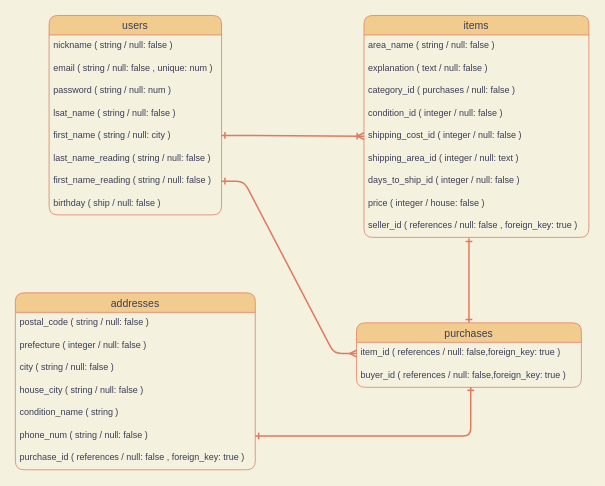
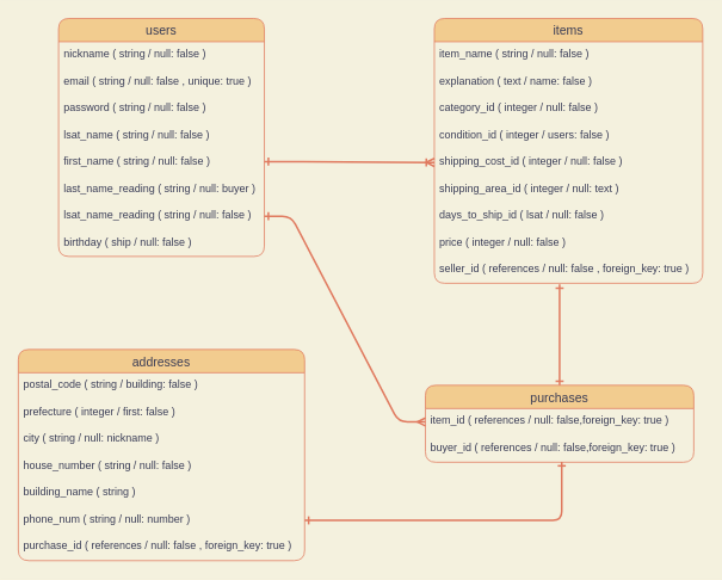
- <mxCell id="12" value="area_name ( string / null: false )" style="text;strokeColor=none;fillColor=none;spacingLeft=4;spacingRight=4;overflow=hidden;rotatable=0;points=[[0,0.5],[1,0.5]];portConstraint=eastwest;fontSize=12;rounded=1;fontColor=#393C56;" vertex="1" parent="11"><mxGeometry y="26" width="300" height="30" as="geometry" /></mxCell>
+ <mxCell id="12" value="item_name ( string / null: false )" style="text;strokeColor=none;fillColor=none;spacingLeft=4;spacingRight=4;overflow=hidden;rotatable=0;points=[[0,0.5],[1,0.5]];portConstraint=eastwest;fontSize=12;rounded=1;fontColor=#393C56;" vertex="1" parent="11"><mxGeometry y="26" width="300" height="30" as="geometry" /></mxCell>
- <mxCell id="4" value="email ( string / null: false , unique: num )" style="text;strokeColor=none;fillColor=none;spacingLeft=4;spacingRight=4;overflow=hidden;rotatable=0;points=[[0,0.5],[1,0.5]];portConstraint=eastwest;fontSize=12;rounded=1;fontColor=#393C56;" vertex="1" parent="2"><mxGeometry y="56" width="230" height="30" as="geometry" /></mxCell>
+ <mxCell id="4" value="email ( string / null: false , unique: true )" style="text;strokeColor=none;fillColor=none;spacingLeft=4;spacingRight=4;overflow=hidden;rotatable=0;points=[[0,0.5],[1,0.5]];portConstraint=eastwest;fontSize=12;rounded=1;fontColor=#393C56;" vertex="1" parent="2"><mxGeometry y="56" width="230" height="30" as="geometry" /></mxCell>
- <mxCell id="13" value="explanation ( text / null: false )" style="text;strokeColor=none;fillColor=none;spacingLeft=4;spacingRight=4;overflow=hidden;rotatable=0;points=[[0,0.5],[1,0.5]];portConstraint=eastwest;fontSize=12;rounded=1;fontColor=#393C56;" vertex="1" parent="11"><mxGeometry y="56" width="300" height="30" as="geometry" /></mxCell>
+ <mxCell id="13" value="explanation ( text / name: false )" style="text;strokeColor=none;fillColor=none;spacingLeft=4;spacingRight=4;overflow=hidden;rotatable=0;points=[[0,0.5],[1,0.5]];portConstraint=eastwest;fontSize=12;rounded=1;fontColor=#393C56;" vertex="1" parent="11"><mxGeometry y="56" width="300" height="30" as="geometry" /></mxCell>
- <mxCell id="5" value="password ( string / null: num )" style="text;strokeColor=none;fillColor=none;spacingLeft=4;spacingRight=4;overflow=hidden;rotatable=0;points=[[0,0.5],[1,0.5]];portConstraint=eastwest;fontSize=12;rounded=1;fontColor=#393C56;" vertex="1" parent="2"><mxGeometry y="86" width="230" height="30" as="geometry" /></mxCell>
+ <mxCell id="5" value="password ( string / null: false )" style="text;strokeColor=none;fillColor=none;spacingLeft=4;spacingRight=4;overflow=hidden;rotatable=0;points=[[0,0.5],[1,0.5]];portConstraint=eastwest;fontSize=12;rounded=1;fontColor=#393C56;" vertex="1" parent="2"><mxGeometry y="86" width="230" height="30" as="geometry" /></mxCell>
- <mxCell id="14" value="category_id ( purchases / null: false )" style="text;strokeColor=none;fillColor=none;spacingLeft=4;spacingRight=4;overflow=hidden;rotatable=0;points=[[0,0.5],[1,0.5]];portConstraint=eastwest;fontSize=12;rounded=1;fontColor=#393C56;" vertex="1" parent="11"><mxGeometry y="86" width="300" height="30" as="geometry" /></mxCell>
+ <mxCell id="14" value="category_id ( integer / null: false )" style="text;strokeColor=none;fillColor=none;spacingLeft=4;spacingRight=4;overflow=hidden;rotatable=0;points=[[0,0.5],[1,0.5]];portConstraint=eastwest;fontSize=12;rounded=1;fontColor=#393C56;" vertex="1" parent="11"><mxGeometry y="86" width="300" height="30" as="geometry" /></mxCell>
- <mxCell id="15" value="condition_id ( integer / null: false )" style="text;strokeColor=none;fillColor=none;spacingLeft=4;spacingRight=4;overflow=hidden;rotatable=0;points=[[0,0.5],[1,0.5]];portConstraint=eastwest;fontSize=12;rounded=1;fontColor=#393C56;" vertex="1" parent="11"><mxGeometry y="116" width="300" height="30" as="geometry" /></mxCell>
+ <mxCell id="15" value="condition_id ( integer / users: false )" style="text;strokeColor=none;fillColor=none;spacingLeft=4;spacingRight=4;overflow=hidden;rotatable=0;points=[[0,0.5],[1,0.5]];portConstraint=eastwest;fontSize=12;rounded=1;fontColor=#393C56;" vertex="1" parent="11"><mxGeometry y="116" width="300" height="30" as="geometry" /></mxCell>
- <mxCell id="7" value="first_name ( string / null: city )" style="text;strokeColor=none;fillColor=none;spacingLeft=4;spacingRight=4;overflow=hidden;rotatable=0;points=[[0,0.5],[1,0.5]];portConstraint=eastwest;fontSize=12;rounded=1;fontColor=#393C56;" vertex="1" parent="2"><mxGeometry y="146" width="230" height="30" as="geometry" /></mxCell>
+ <mxCell id="7" value="first_name ( string / null: false )" style="text;strokeColor=none;fillColor=none;spacingLeft=4;spacingRight=4;overflow=hidden;rotatable=0;points=[[0,0.5],[1,0.5]];portConstraint=eastwest;fontSize=12;rounded=1;fontColor=#393C56;" vertex="1" parent="2"><mxGeometry y="146" width="230" height="30" as="geometry" /></mxCell>
- <mxCell id="8" value="last_name_reading ( string / null: false )" style="text;strokeColor=none;fillColor=none;spacingLeft=4;spacingRight=4;overflow=hidden;rotatable=0;points=[[0,0.5],[1,0.5]];portConstraint=eastwest;fontSize=12;rounded=1;fontColor=#393C56;" vertex="1" parent="2"><mxGeometry y="176" width="230" height="30" as="geometry" /></mxCell>
+ <mxCell id="8" value="last_name_reading ( string / null: buyer )" style="text;strokeColor=none;fillColor=none;spacingLeft=4;spacingRight=4;overflow=hidden;rotatable=0;points=[[0,0.5],[1,0.5]];portConstraint=eastwest;fontSize=12;rounded=1;fontColor=#393C56;" vertex="1" parent="2"><mxGeometry y="176" width="230" height="30" as="geometry" /></mxCell>
- <mxCell id="9" value="first_name_reading ( string / null: false )" style="text;strokeColor=none;fillColor=none;spacingLeft=4;spacingRight=4;overflow=hidden;rotatable=0;points=[[0,0.5],[1,0.5]];portConstraint=eastwest;fontSize=12;rounded=1;fontColor=#393C56;" vertex="1" parent="2"><mxGeometry y="206" width="230" height="30" as="geometry" /></mxCell>
+ <mxCell id="9" value="lsat_name_reading ( string / null: false )" style="text;strokeColor=none;fillColor=none;spacingLeft=4;spacingRight=4;overflow=hidden;rotatable=0;points=[[0,0.5],[1,0.5]];portConstraint=eastwest;fontSize=12;rounded=1;fontColor=#393C56;" vertex="1" parent="2"><mxGeometry y="206" width="230" height="30" as="geometry" /></mxCell>
- <mxCell id="18" value="days_to_ship_id ( integer / null: false )" style="text;strokeColor=none;fillColor=none;spacingLeft=4;spacingRight=4;overflow=hidden;rotatable=0;points=[[0,0.5],[1,0.5]];portConstraint=eastwest;fontSize=12;rounded=1;fontColor=#393C56;" vertex="1" parent="11"><mxGeometry y="206" width="300" height="30" as="geometry" /></mxCell>
+ <mxCell id="18" value="days_to_ship_id ( lsat / null: false )" style="text;strokeColor=none;fillColor=none;spacingLeft=4;spacingRight=4;overflow=hidden;rotatable=0;points=[[0,0.5],[1,0.5]];portConstraint=eastwest;fontSize=12;rounded=1;fontColor=#393C56;" vertex="1" parent="11"><mxGeometry y="206" width="300" height="30" as="geometry" /></mxCell>
- <mxCell id="19" value="price ( integer / house: false )" style="text;strokeColor=none;fillColor=none;spacingLeft=4;spacingRight=4;overflow=hidden;rotatable=0;points=[[0,0.5],[1,0.5]];portConstraint=eastwest;fontSize=12;rounded=1;fontColor=#393C56;" vertex="1" parent="11"><mxGeometry y="236" width="300" height="30" as="geometry" /></mxCell>
+ <mxCell id="19" value="price ( integer / null: false )" style="text;strokeColor=none;fillColor=none;spacingLeft=4;spacingRight=4;overflow=hidden;rotatable=0;points=[[0,0.5],[1,0.5]];portConstraint=eastwest;fontSize=12;rounded=1;fontColor=#393C56;" vertex="1" parent="11"><mxGeometry y="236" width="300" height="30" as="geometry" /></mxCell>
- <mxCell id="25" value="postal_code ( string / null: false )" style="text;strokeColor=none;fillColor=none;spacingLeft=4;spacingRight=4;overflow=hidden;rotatable=0;points=[[0,0.5],[1,0.5]];portConstraint=eastwest;fontSize=12;rounded=1;fontColor=#393C56;" vertex="1" parent="24"><mxGeometry y="26" width="320" height="30" as="geometry" /></mxCell>
+ <mxCell id="25" value="postal_code ( string / building: false )" style="text;strokeColor=none;fillColor=none;spacingLeft=4;spacingRight=4;overflow=hidden;rotatable=0;points=[[0,0.5],[1,0.5]];portConstraint=eastwest;fontSize=12;rounded=1;fontColor=#393C56;" vertex="1" parent="24"><mxGeometry y="26" width="320" height="30" as="geometry" /></mxCell>
- <mxCell id="26" value="prefecture ( integer / null: false )" style="text;strokeColor=none;fillColor=none;spacingLeft=4;spacingRight=4;overflow=hidden;rotatable=0;points=[[0,0.5],[1,0.5]];portConstraint=eastwest;fontSize=12;rounded=1;fontColor=#393C56;" vertex="1" parent="24"><mxGeometry y="56" width="320" height="30" as="geometry" /></mxCell>
+ <mxCell id="26" value="prefecture ( integer / first: false )" style="text;strokeColor=none;fillColor=none;spacingLeft=4;spacingRight=4;overflow=hidden;rotatable=0;points=[[0,0.5],[1,0.5]];portConstraint=eastwest;fontSize=12;rounded=1;fontColor=#393C56;" vertex="1" parent="24"><mxGeometry y="56" width="320" height="30" as="geometry" /></mxCell>
- <mxCell id="27" value="city ( string / null: false )" style="text;strokeColor=none;fillColor=none;spacingLeft=4;spacingRight=4;overflow=hidden;rotatable=0;points=[[0,0.5],[1,0.5]];portConstraint=eastwest;fontSize=12;rounded=1;fontColor=#393C56;" vertex="1" parent="24"><mxGeometry y="86" width="320" height="30" as="geometry" /></mxCell>
+ <mxCell id="27" value="city ( string / null: nickname )" style="text;strokeColor=none;fillColor=none;spacingLeft=4;spacingRight=4;overflow=hidden;rotatable=0;points=[[0,0.5],[1,0.5]];portConstraint=eastwest;fontSize=12;rounded=1;fontColor=#393C56;" vertex="1" parent="24"><mxGeometry y="86" width="320" height="30" as="geometry" /></mxCell>
- <mxCell id="28" value="house_city ( string / null: false )" style="text;strokeColor=none;fillColor=none;spacingLeft=4;spacingRight=4;overflow=hidden;rotatable=0;points=[[0,0.5],[1,0.5]];portConstraint=eastwest;fontSize=12;rounded=1;fontColor=#393C56;" vertex="1" parent="24"><mxGeometry y="116" width="320" height="30" as="geometry" /></mxCell>
+ <mxCell id="28" value="house_number ( string / null: false )" style="text;strokeColor=none;fillColor=none;spacingLeft=4;spacingRight=4;overflow=hidden;rotatable=0;points=[[0,0.5],[1,0.5]];portConstraint=eastwest;fontSize=12;rounded=1;fontColor=#393C56;" vertex="1" parent="24"><mxGeometry y="116" width="320" height="30" as="geometry" /></mxCell>
- <mxCell id="29" value="condition_name ( string )" style="text;strokeColor=none;fillColor=none;spacingLeft=4;spacingRight=4;overflow=hidden;rotatable=0;points=[[0,0.5],[1,0.5]];portConstraint=eastwest;fontSize=12;rounded=1;fontColor=#393C56;" vertex="1" parent="24"><mxGeometry y="146" width="320" height="30" as="geometry" /></mxCell>
+ <mxCell id="29" value="building_name ( string )" style="text;strokeColor=none;fillColor=none;spacingLeft=4;spacingRight=4;overflow=hidden;rotatable=0;points=[[0,0.5],[1,0.5]];portConstraint=eastwest;fontSize=12;rounded=1;fontColor=#393C56;" vertex="1" parent="24"><mxGeometry y="146" width="320" height="30" as="geometry" /></mxCell>
- <mxCell id="30" value="phone_num ( string / null: false )" style="text;strokeColor=none;fillColor=none;spacingLeft=4;spacingRight=4;overflow=hidden;rotatable=0;points=[[0,0.5],[1,0.5]];portConstraint=eastwest;fontSize=12;rounded=1;fontColor=#393C56;" vertex="1" parent="24"><mxGeometry y="176" width="320" height="30" as="geometry" /></mxCell>
+ <mxCell id="30" value="phone_num ( string / null: number )" style="text;strokeColor=none;fillColor=none;spacingLeft=4;spacingRight=4;overflow=hidden;rotatable=0;points=[[0,0.5],[1,0.5]];portConstraint=eastwest;fontSize=12;rounded=1;fontColor=#393C56;" vertex="1" parent="24"><mxGeometry y="176" width="320" height="30" as="geometry" /></mxCell>
